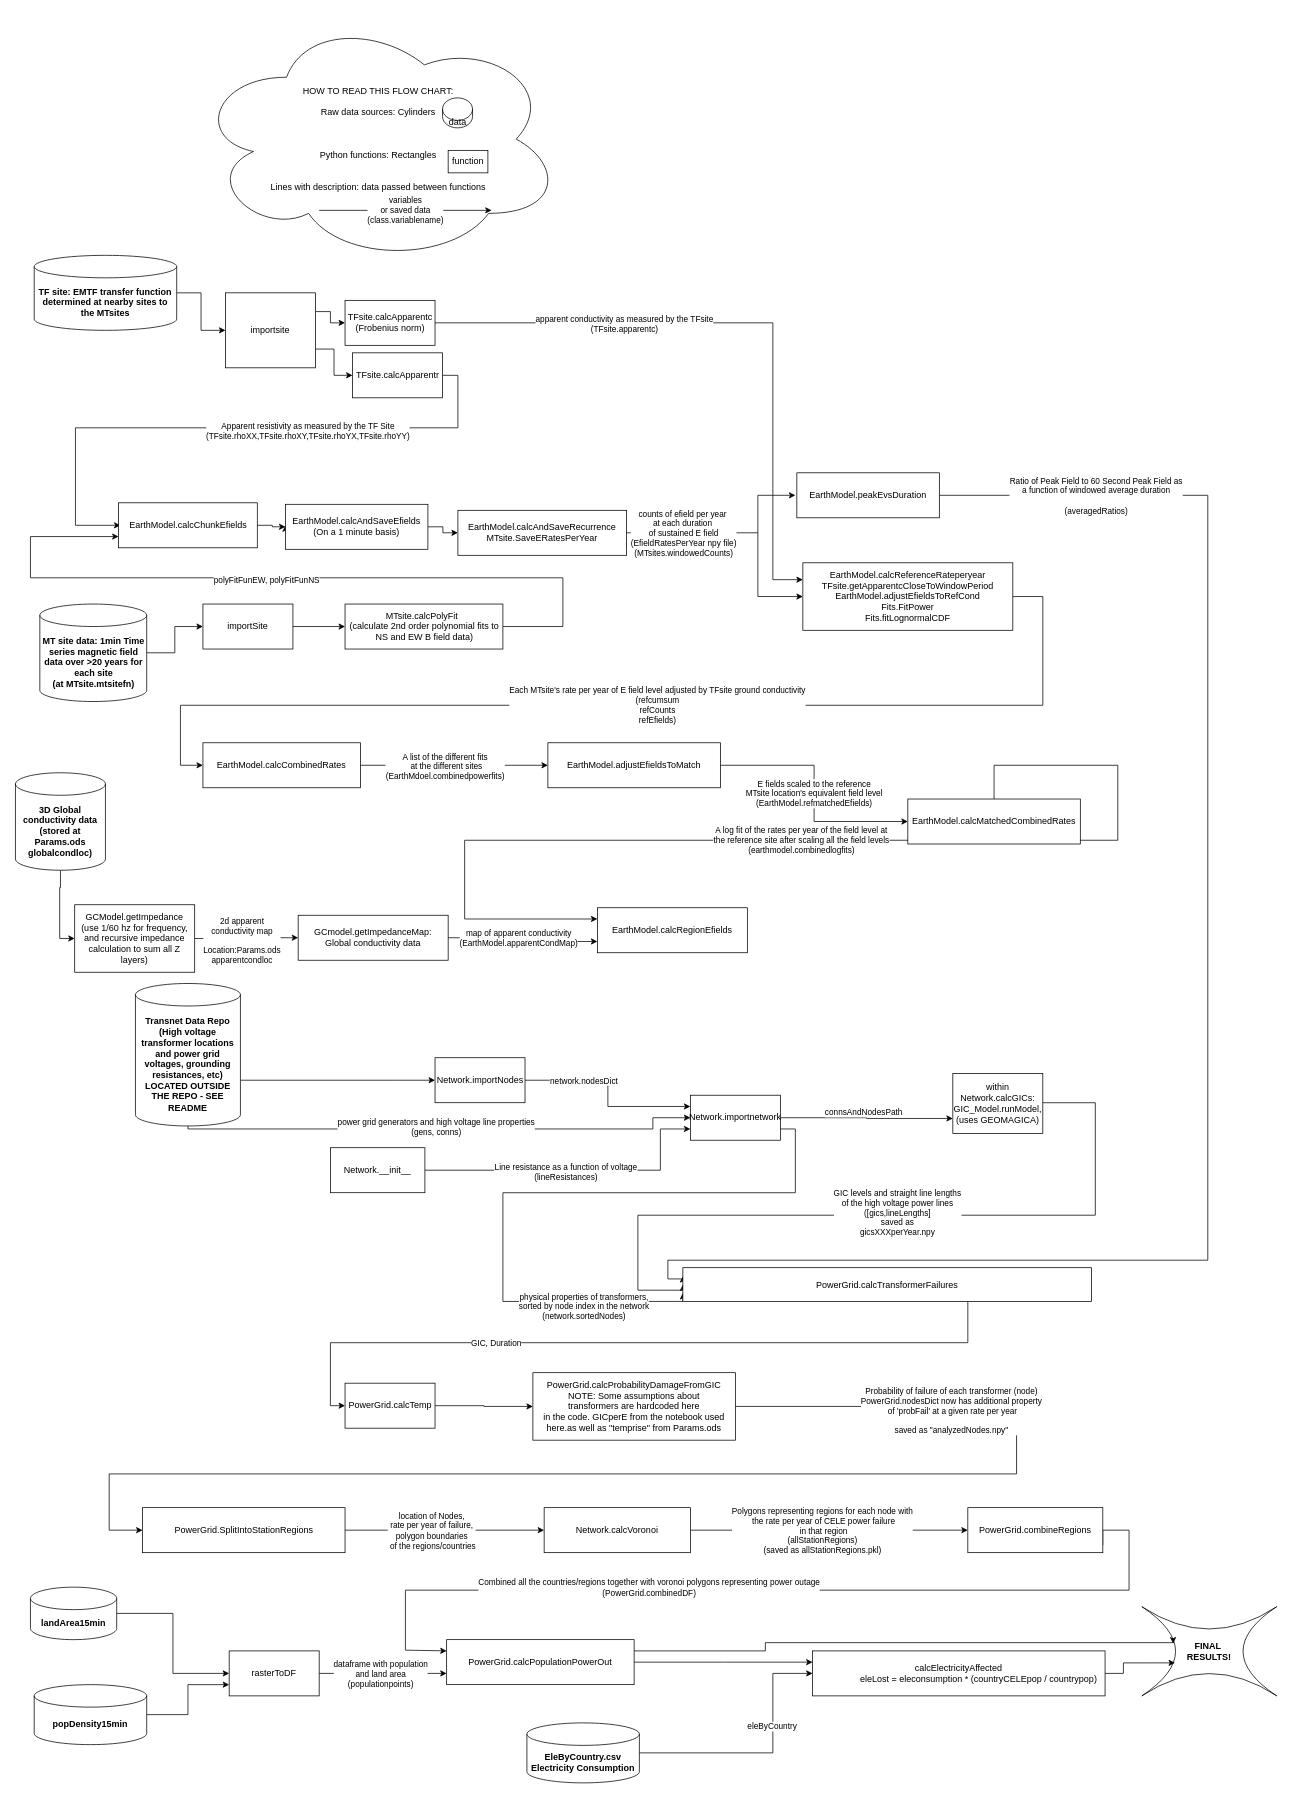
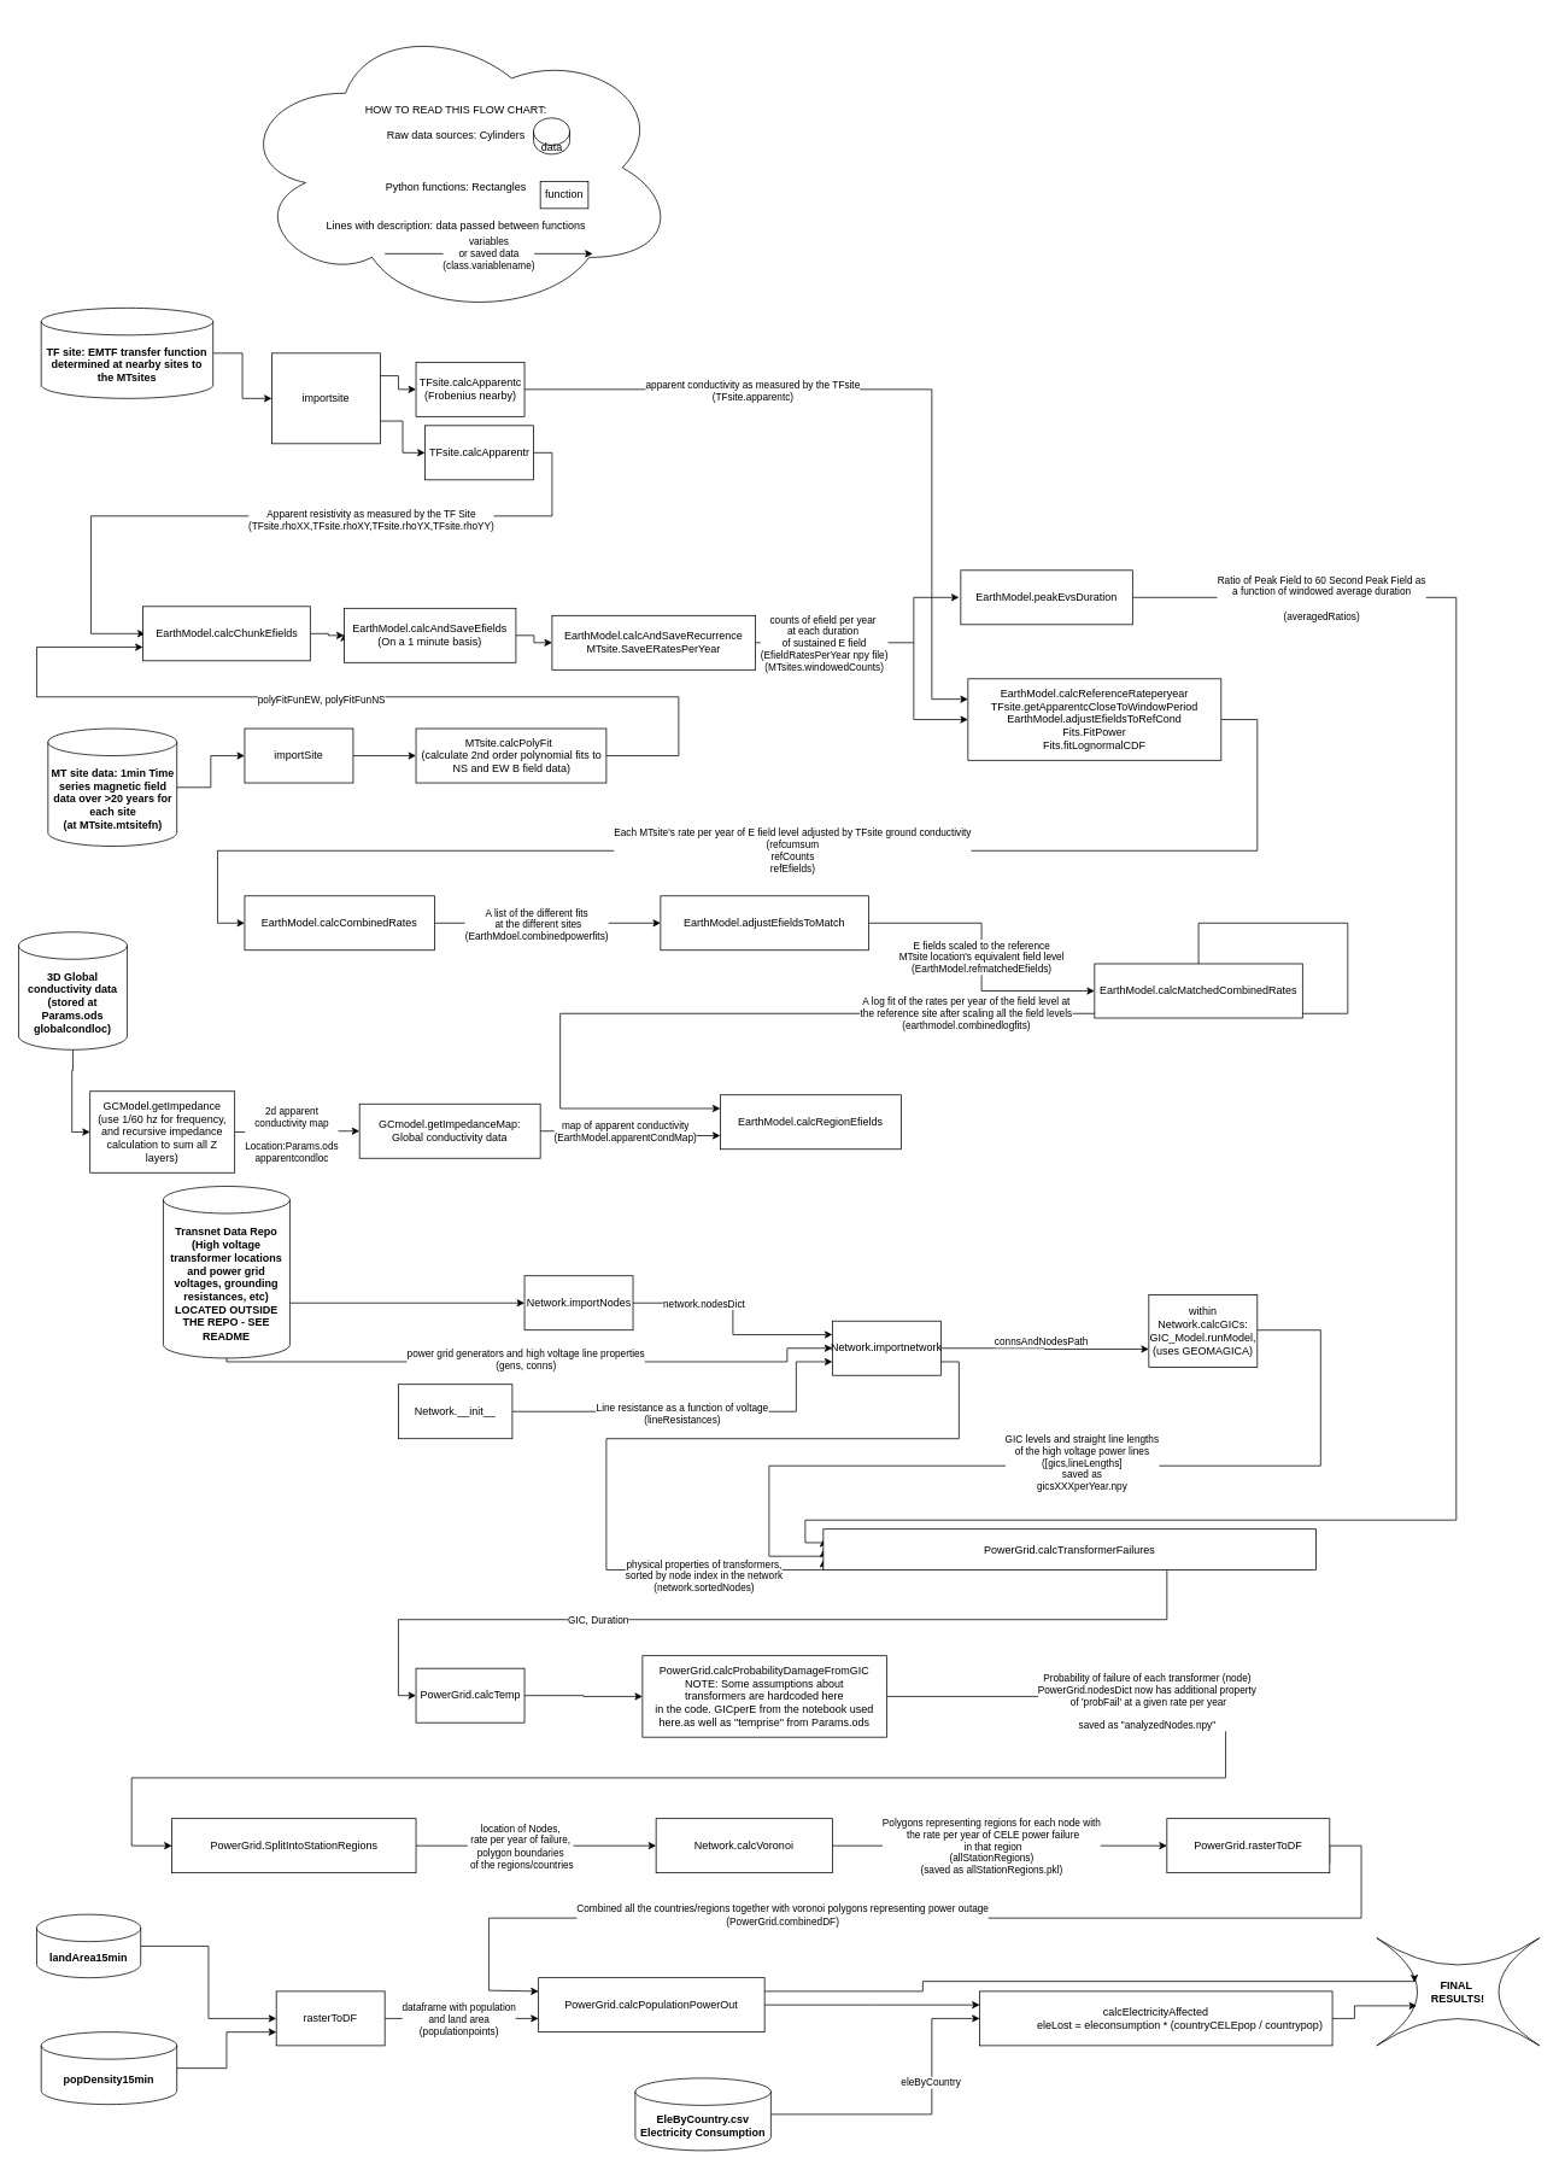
- <mxCell id="88" value="TFsite.calcApparentc&lt;br&gt;(Frobenius norm)" style="whiteSpace=wrap;html=1;" vertex="1" parent="1"><mxGeometry x="459.5" y="400" width="120" height="60" as="geometry" /></mxCell>
+ <mxCell id="88" value="TFsite.calcApparentc&lt;br&gt;(Frobenius nearby)" style="whiteSpace=wrap;html=1;" vertex="1" parent="1"><mxGeometry x="459.5" y="400" width="120" height="60" as="geometry" /></mxCell>
- <mxCell id="59" value="PowerGrid.combineRegions" style="rounded=0;whiteSpace=wrap;html=1;" vertex="1" parent="1"><mxGeometry x="1290" y="2010" width="180" height="60" as="geometry" /></mxCell>
+ <mxCell id="59" value="PowerGrid.rasterToDF" style="rounded=0;whiteSpace=wrap;html=1;" vertex="1" parent="1"><mxGeometry x="1290" y="2010" width="180" height="60" as="geometry" /></mxCell>
